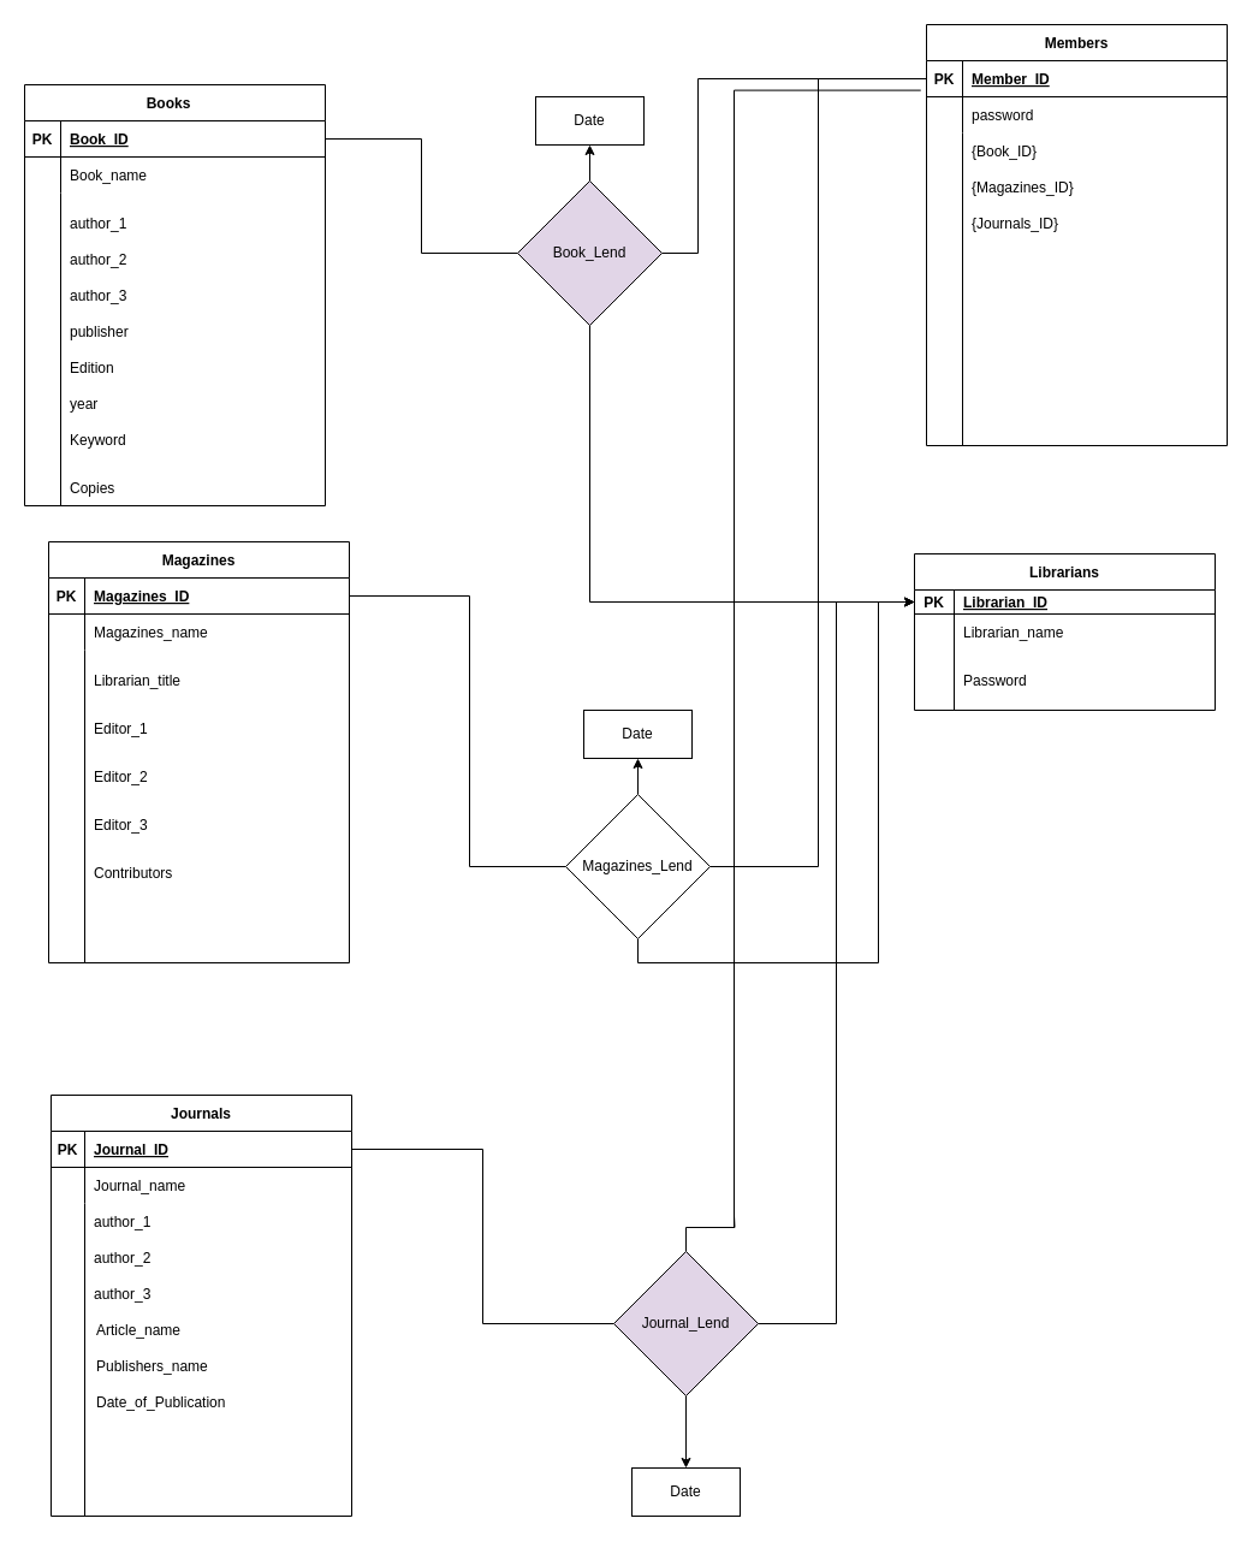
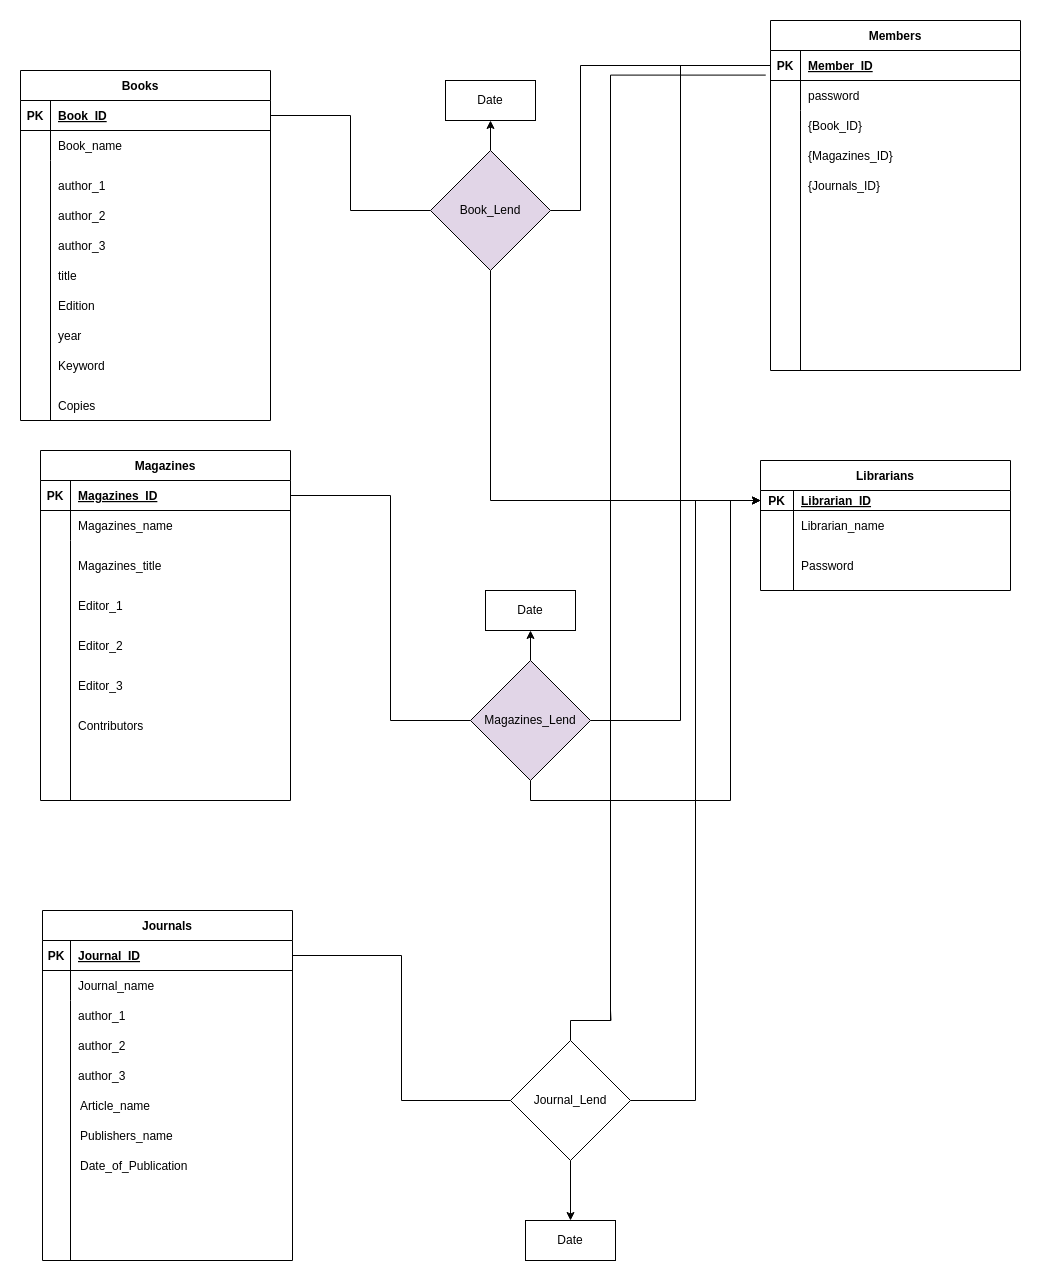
- <mxCell id="32" value="publisher" style="shape=partialRectangle;overflow=hidden;connectable=0;fillColor=none;top=0;left=0;bottom=0;right=0;align=left;spacingLeft=6;" vertex="1" parent="30"><mxGeometry x="30" width="220" height="30" as="geometry"><mxRectangle width="220" height="30" as="alternateBounds" /></mxGeometry></mxCell>
+ <mxCell id="32" value="title" style="shape=partialRectangle;overflow=hidden;connectable=0;fillColor=none;top=0;left=0;bottom=0;right=0;align=left;spacingLeft=6;" vertex="1" parent="30"><mxGeometry x="30" width="220" height="30" as="geometry"><mxRectangle width="220" height="30" as="alternateBounds" /></mxGeometry></mxCell>
- <mxCell id="67" value="Librarian_title" style="shape=partialRectangle;overflow=hidden;connectable=0;fillColor=none;top=0;left=0;bottom=0;right=0;align=left;spacingLeft=6;" vertex="1" parent="1"><mxGeometry x="70" y="550" width="220" height="30" as="geometry"><mxRectangle width="220" height="30" as="alternateBounds" /></mxGeometry></mxCell>
+ <mxCell id="67" value="Magazines_title" style="shape=partialRectangle;overflow=hidden;connectable=0;fillColor=none;top=0;left=0;bottom=0;right=0;align=left;spacingLeft=6;" vertex="1" parent="1"><mxGeometry x="70" y="550" width="220" height="30" as="geometry"><mxRectangle width="220" height="30" as="alternateBounds" /></mxGeometry></mxCell>
- <mxCell id="102" value="Magazines_Lend" style="rhombus;whiteSpace=wrap;html=1;" vertex="1" parent="1"><mxGeometry x="470" y="660" width="120" height="120" as="geometry" /></mxCell>
+ <mxCell id="102" value="Magazines_Lend" style="rhombus;whiteSpace=wrap;html=1;fillColor=#e1d5e7;" vertex="1" parent="1"><mxGeometry x="470" y="660" width="120" height="120" as="geometry" /></mxCell>
- <mxCell id="109" value="Journal_Lend" style="rhombus;whiteSpace=wrap;html=1;fillColor=#e1d5e7;" vertex="1" parent="1"><mxGeometry x="510" y="1040" width="120" height="120" as="geometry" /></mxCell>
+ <mxCell id="109" value="Journal_Lend" style="rhombus;whiteSpace=wrap;html=1;" vertex="1" parent="1"><mxGeometry x="510" y="1040" width="120" height="120" as="geometry" /></mxCell>
